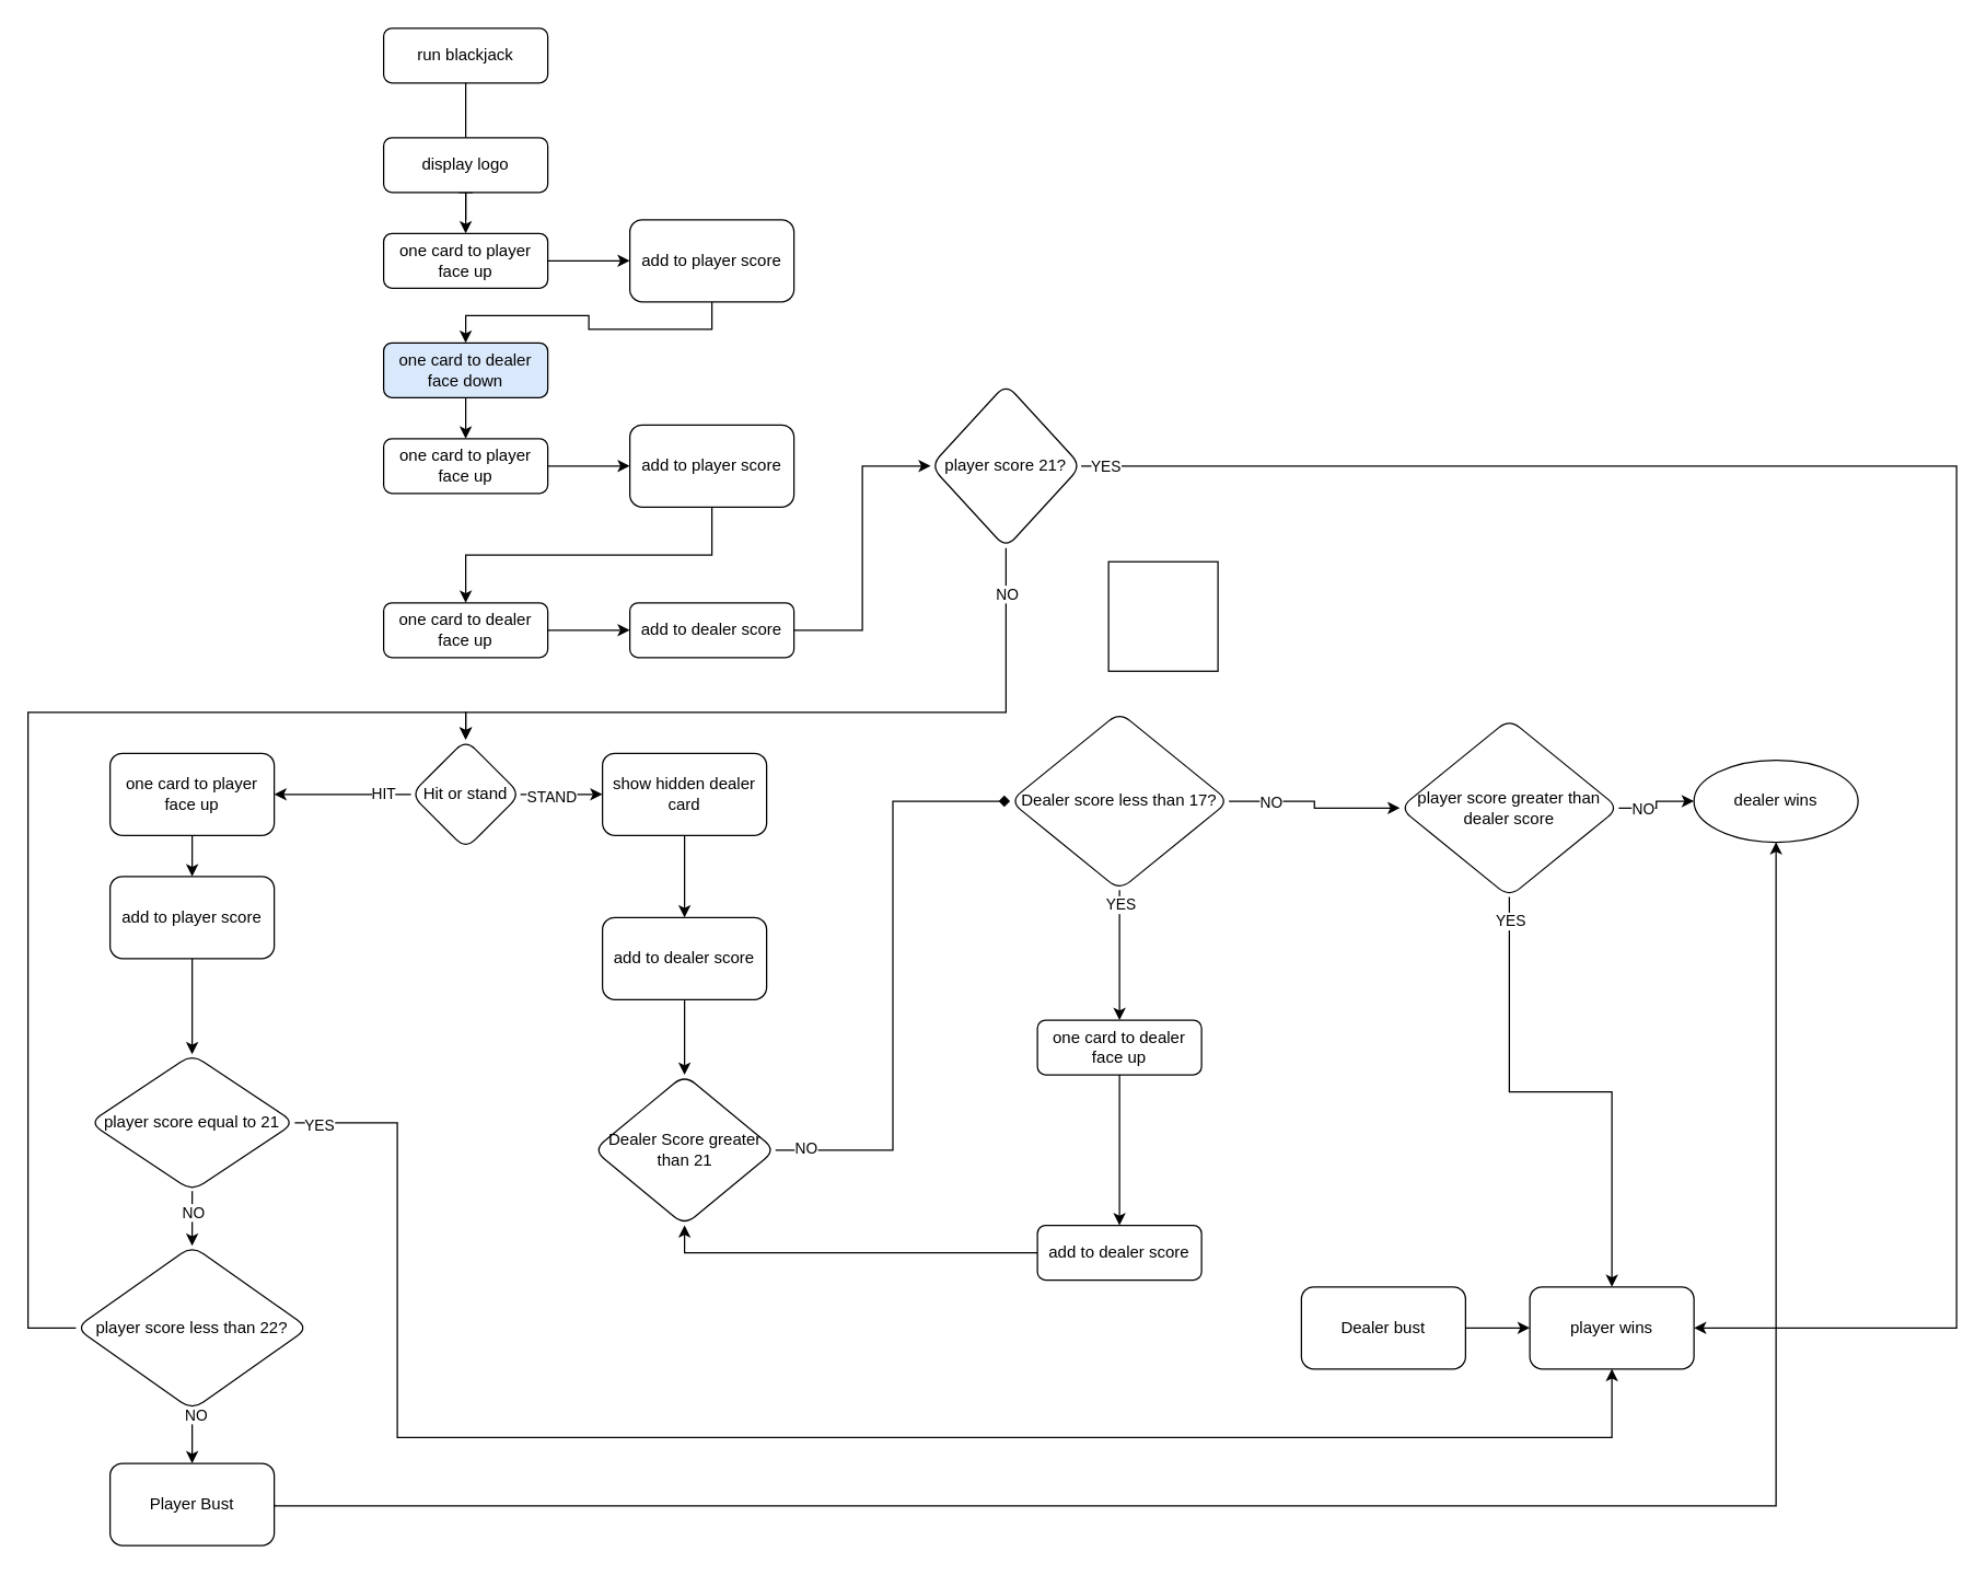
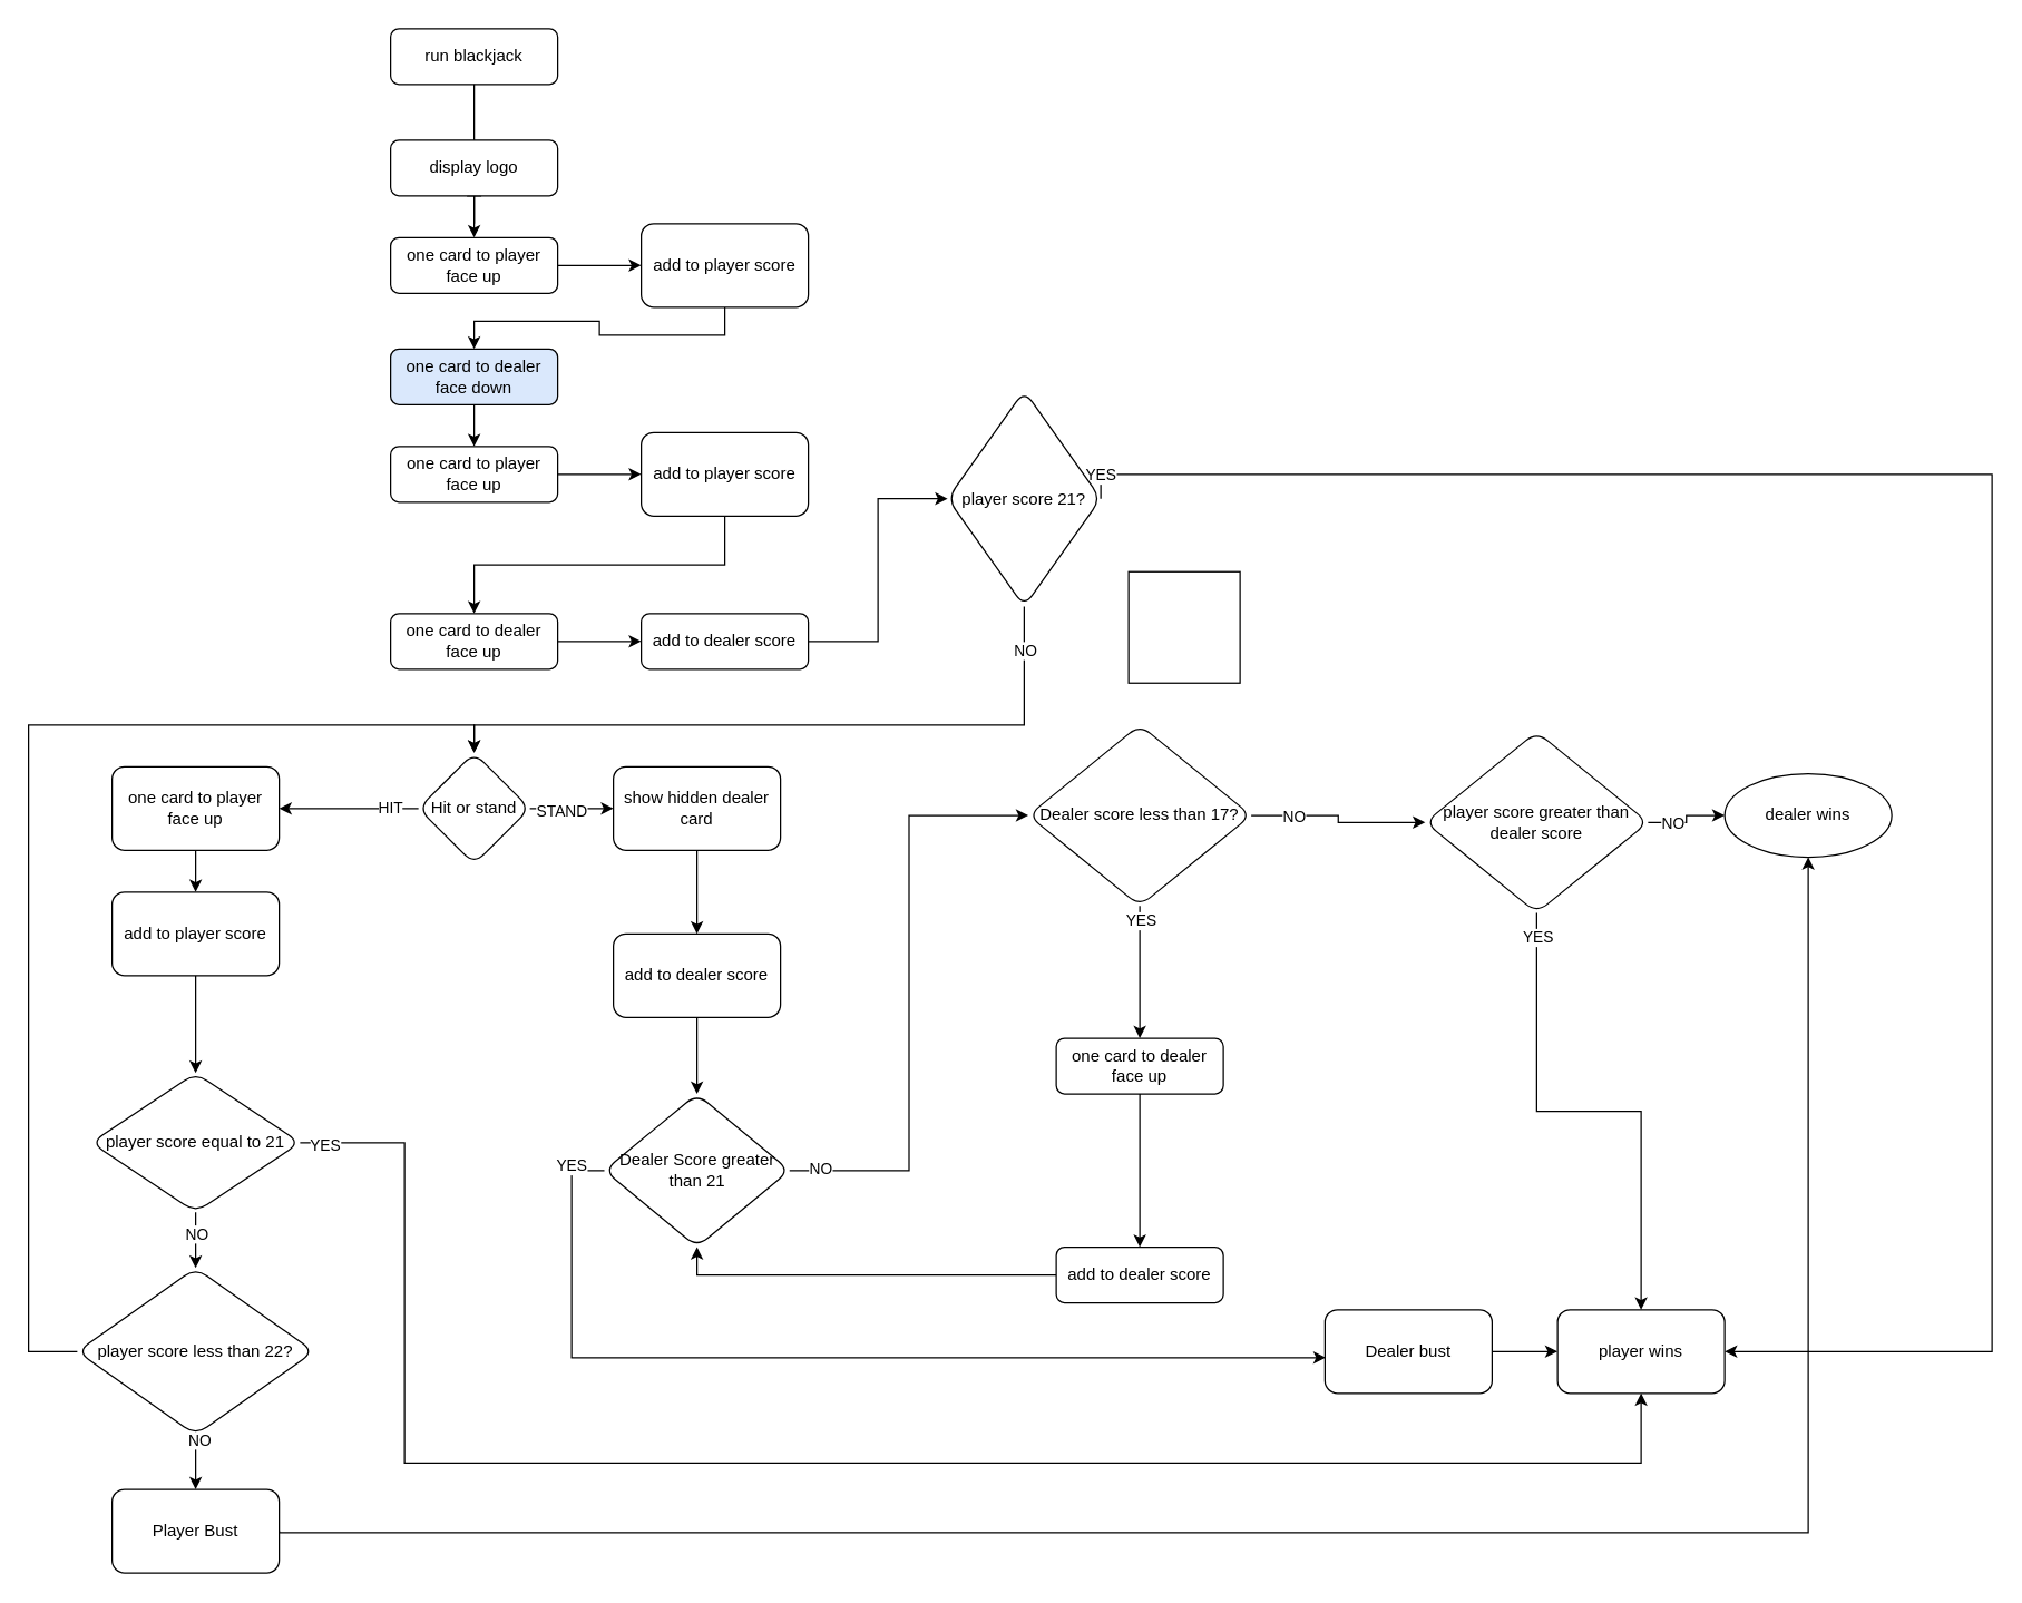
- <mxCell id="33" value="player score 21?" style="rhombus;whiteSpace=wrap;html=1;rounded=1;glass=0;strokeWidth=1;shadow=0;" parent="1" vertex="1"><mxGeometry x="680" y="280" width="110" height="120" as="geometry" /></mxCell>
+ <mxCell id="33" value="player score 21?" style="rhombus;whiteSpace=wrap;html=1;rounded=1;glass=0;strokeWidth=1;shadow=0;" parent="1" vertex="1"><mxGeometry x="680" y="280" width="110" height="155" as="geometry" /></mxCell>
- <mxCell id="49" style="edgeStyle=orthogonalEdgeStyle;rounded=0;orthogonalLoop=1;jettySize=auto;html=1;exitX=1;exitY=0.5;exitDx=0;exitDy=0;entryX=0;entryY=0.5;entryDx=0;entryDy=0;endArrow=diamond;" parent="1" source="53" target="38" edge="1"><mxGeometry relative="1" as="geometry" /></mxCell>
+ <mxCell id="49" style="edgeStyle=orthogonalEdgeStyle;rounded=0;orthogonalLoop=1;jettySize=auto;html=1;exitX=1;exitY=0.5;exitDx=0;exitDy=0;entryX=0;entryY=0.5;entryDx=0;entryDy=0;" parent="1" source="53" target="38" edge="1"><mxGeometry relative="1" as="geometry" /></mxCell>
+ <mxCell id="51" style="edgeStyle=orthogonalEdgeStyle;rounded=0;orthogonalLoop=1;jettySize=auto;html=1;exitX=0;exitY=0.5;exitDx=0;exitDy=0;entryX=0.005;entryY=0.574;entryDx=0;entryDy=0;entryPerimeter=0;" parent="1" source="53" target="55" edge="1"><mxGeometry relative="1" as="geometry"><mxPoint x="600" y="1020" as="targetPoint" /><Array as="points"><mxPoint x="410" y="840" /><mxPoint x="410" y="974" /></Array></mxGeometry></mxCell>
+ <mxCell id="52" value="YES" style="edgeLabel;html=1;align=center;verticalAlign=middle;resizable=0;points=[];" parent="51" vertex="1" connectable="0"><mxGeometry x="-0.822" y="-1" relative="1" as="geometry"><mxPoint y="-42" as="offset" /></mxGeometry></mxCell>
